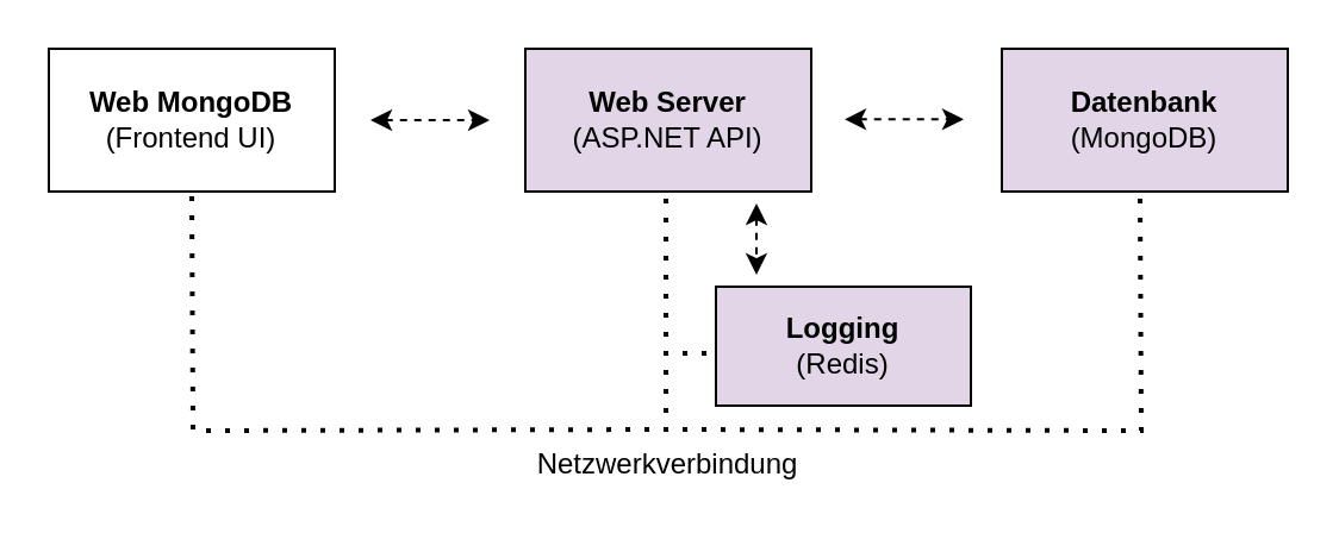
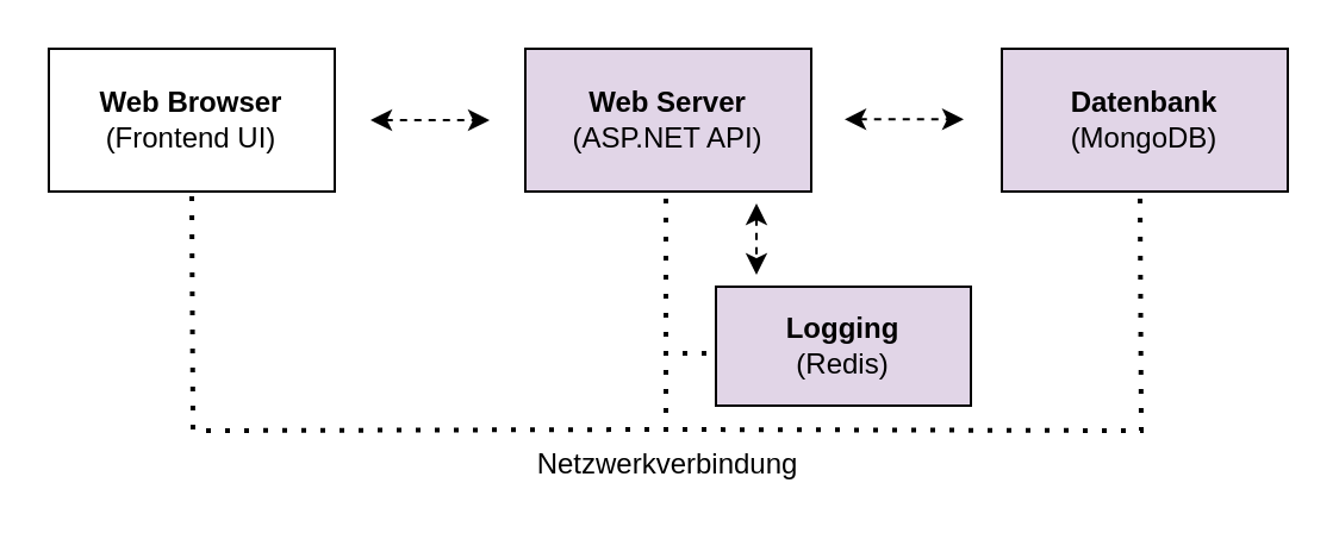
- <mxCell id="2" value="&lt;b&gt;Web MongoDB&lt;br&gt;&lt;/b&gt;(Frontend UI)" style="rounded=0;whiteSpace=wrap;html=1;" parent="1" vertex="1"><mxGeometry x="20" y="20" width="120" height="60" as="geometry" /></mxCell>
+ <mxCell id="2" value="&lt;b&gt;Web Browser&lt;br&gt;&lt;/b&gt;(Frontend UI)" style="rounded=0;whiteSpace=wrap;html=1;" parent="1" vertex="1"><mxGeometry x="20" y="20" width="120" height="60" as="geometry" /></mxCell>
